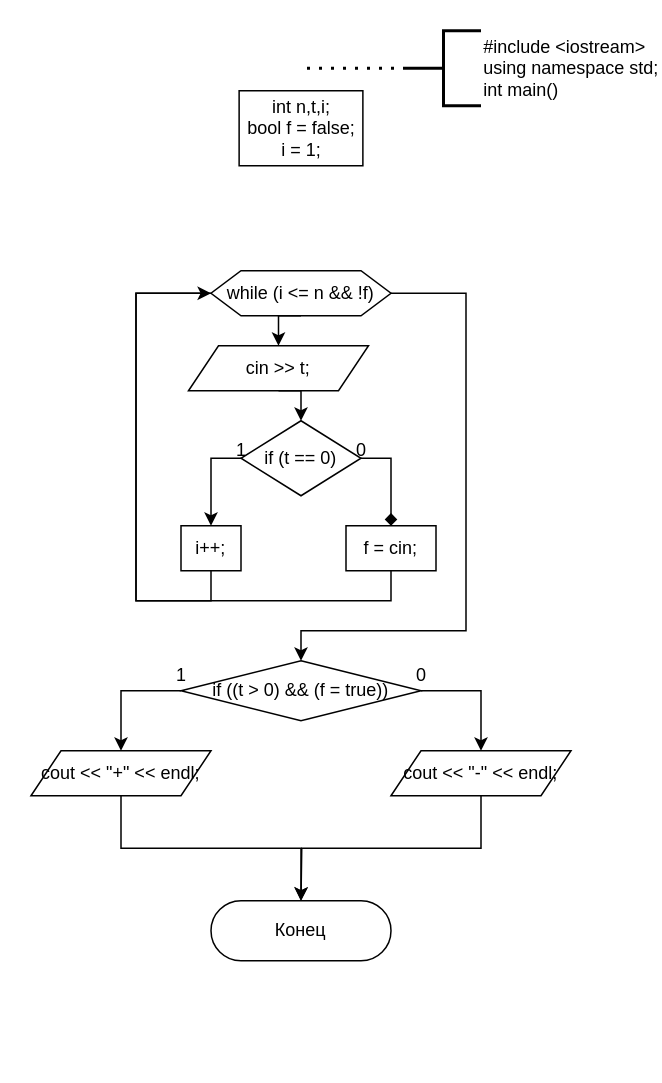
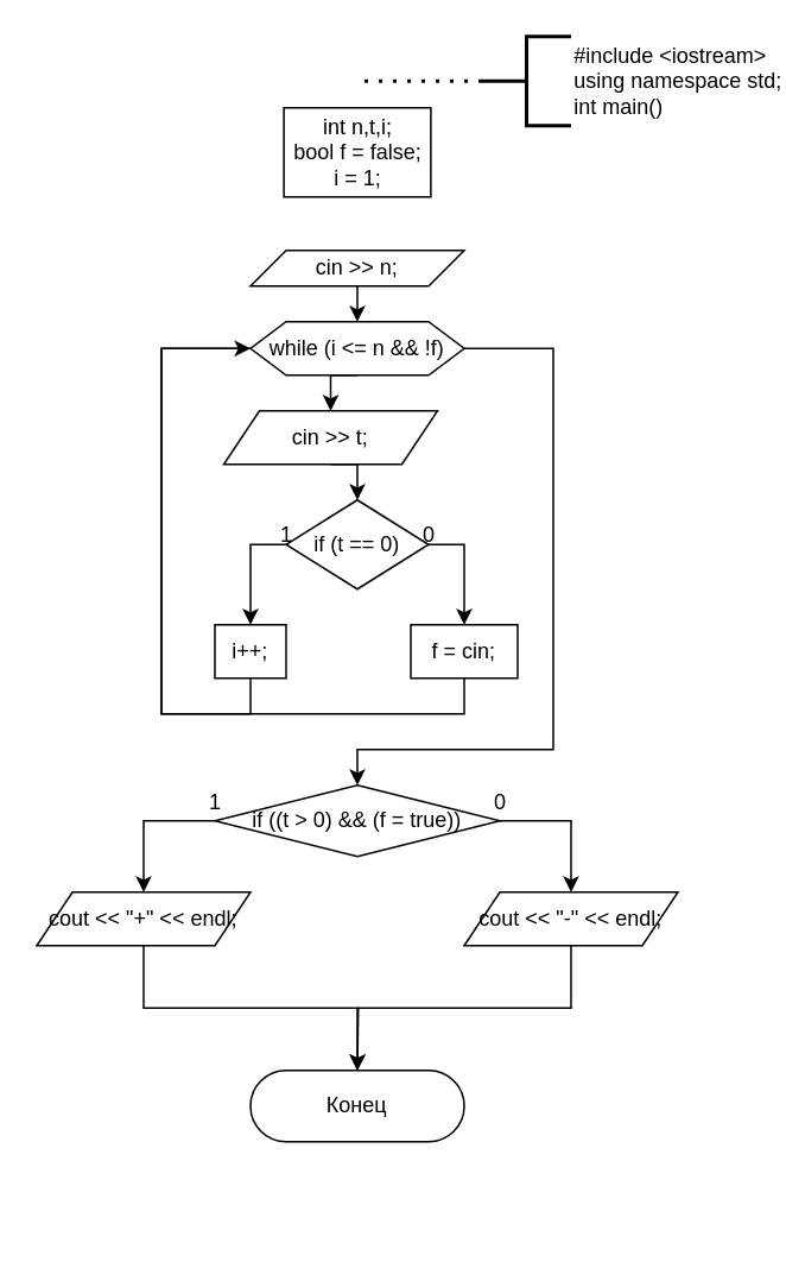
+ <mxCell id="8" value="cin &amp;gt;&amp;gt; n;" style="shape=parallelogram;perimeter=parallelogramPerimeter;whiteSpace=wrap;html=1;fixedSize=1;" vertex="1" parent="1"><mxGeometry x="140" y="140" width="120" height="20" as="geometry" /></mxCell>
+ <mxCell id="7" style="edgeStyle=orthogonalEdgeStyle;rounded=0;orthogonalLoop=1;jettySize=auto;html=1;exitX=0.5;exitY=1;exitDx=0;exitDy=0;entryX=0.5;entryY=0;entryDx=0;entryDy=0;" edge="1" parent="1" source="8" target="13"><mxGeometry relative="1" as="geometry" /></mxCell>
- <mxCell id="15" style="edgeStyle=orthogonalEdgeStyle;rounded=0;orthogonalLoop=1;jettySize=auto;html=1;exitX=1;exitY=0.5;exitDx=0;exitDy=0;entryX=0.5;entryY=0;entryDx=0;entryDy=0;endArrow=diamond;" edge="1" parent="1" source="16" target="18"><mxGeometry relative="1" as="geometry" /></mxCell>
+ <mxCell id="15" style="edgeStyle=orthogonalEdgeStyle;rounded=0;orthogonalLoop=1;jettySize=auto;html=1;exitX=1;exitY=0.5;exitDx=0;exitDy=0;entryX=0.5;entryY=0;entryDx=0;entryDy=0;" edge="1" parent="1" source="16" target="18"><mxGeometry relative="1" as="geometry" /></mxCell>
